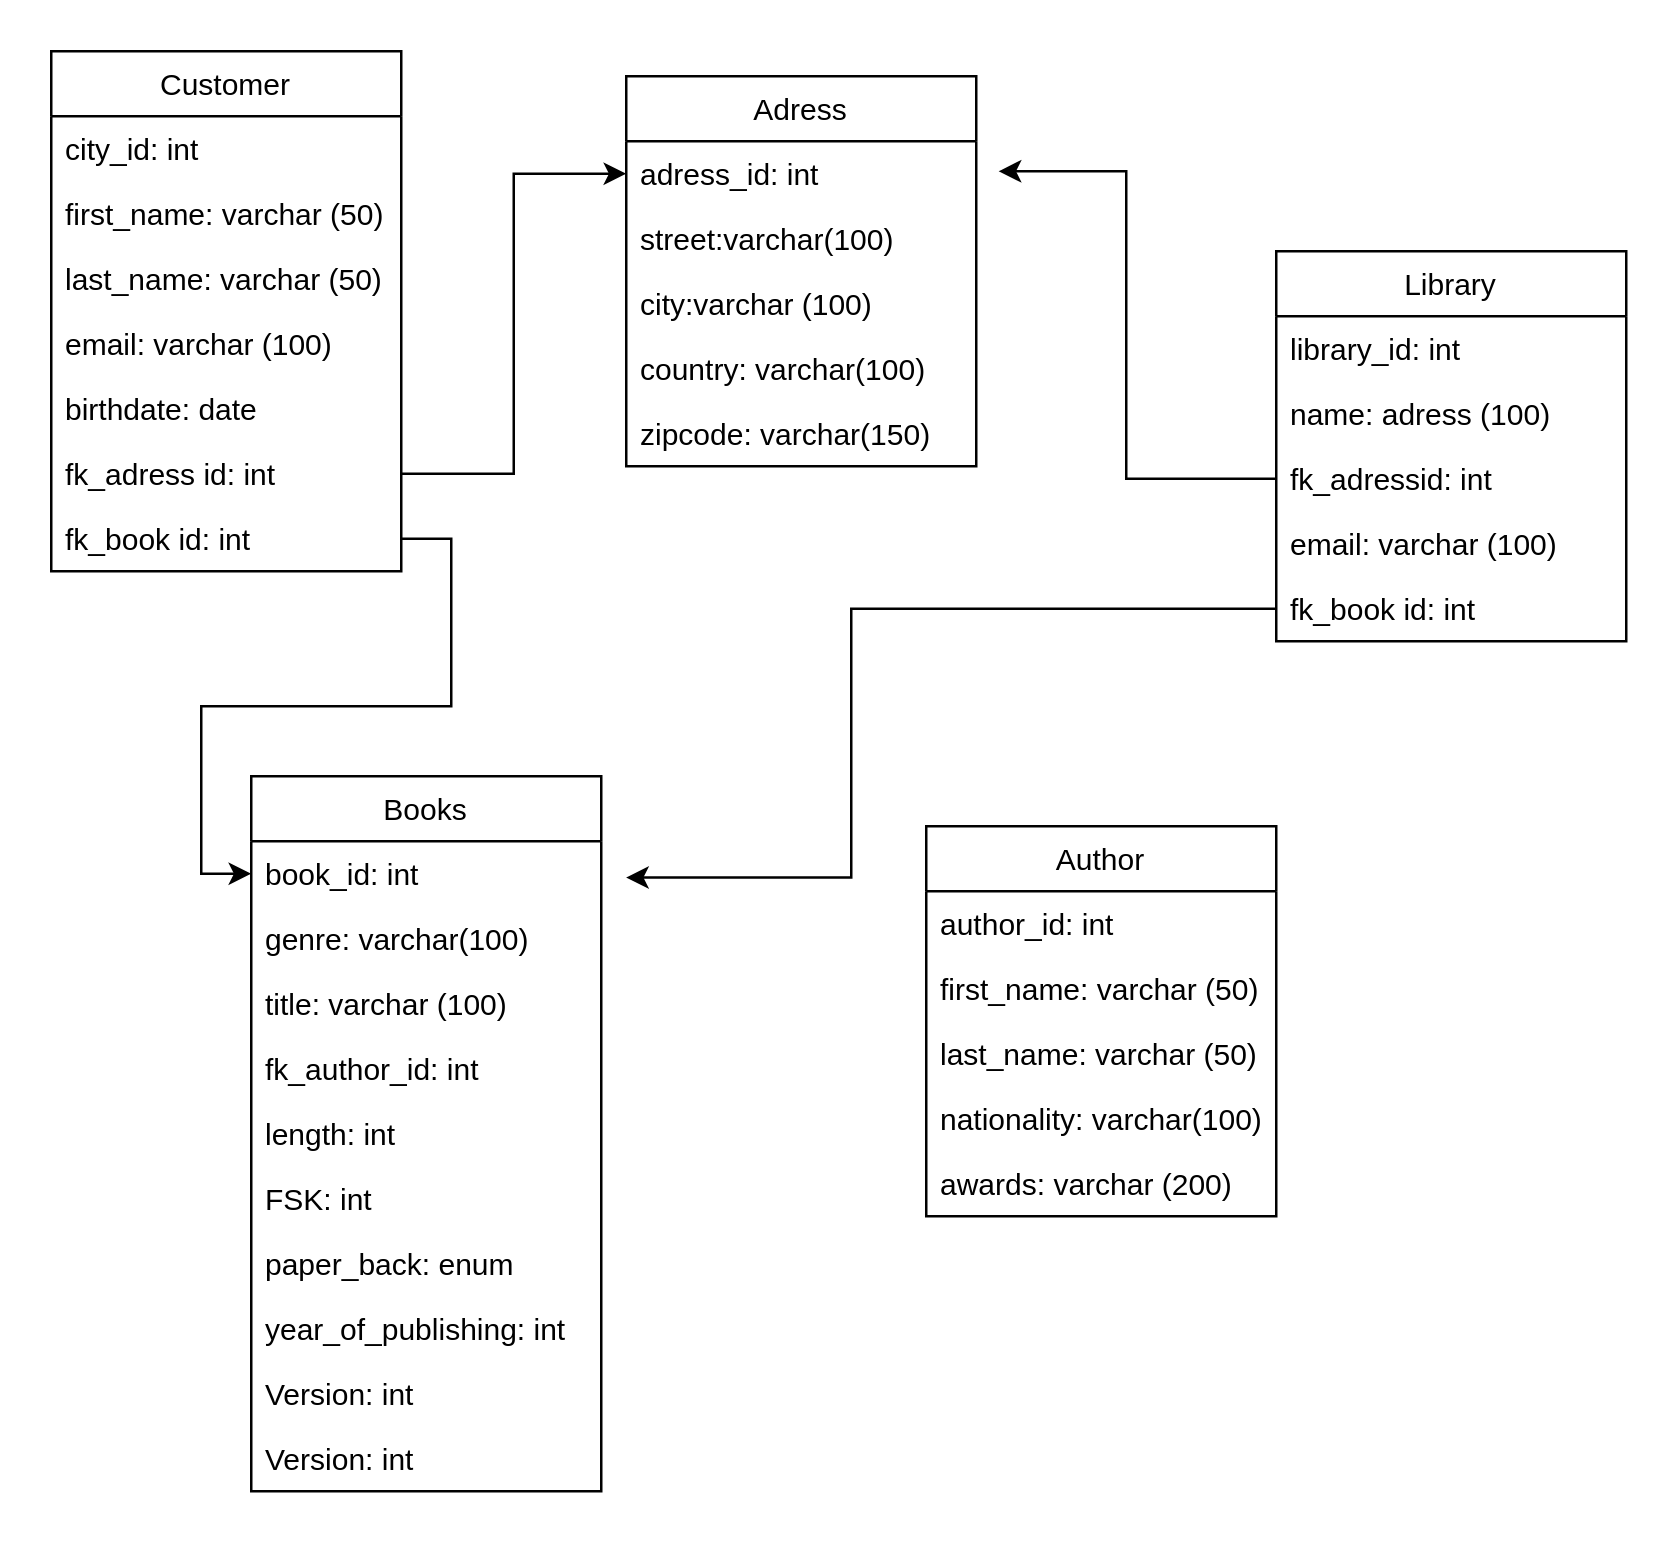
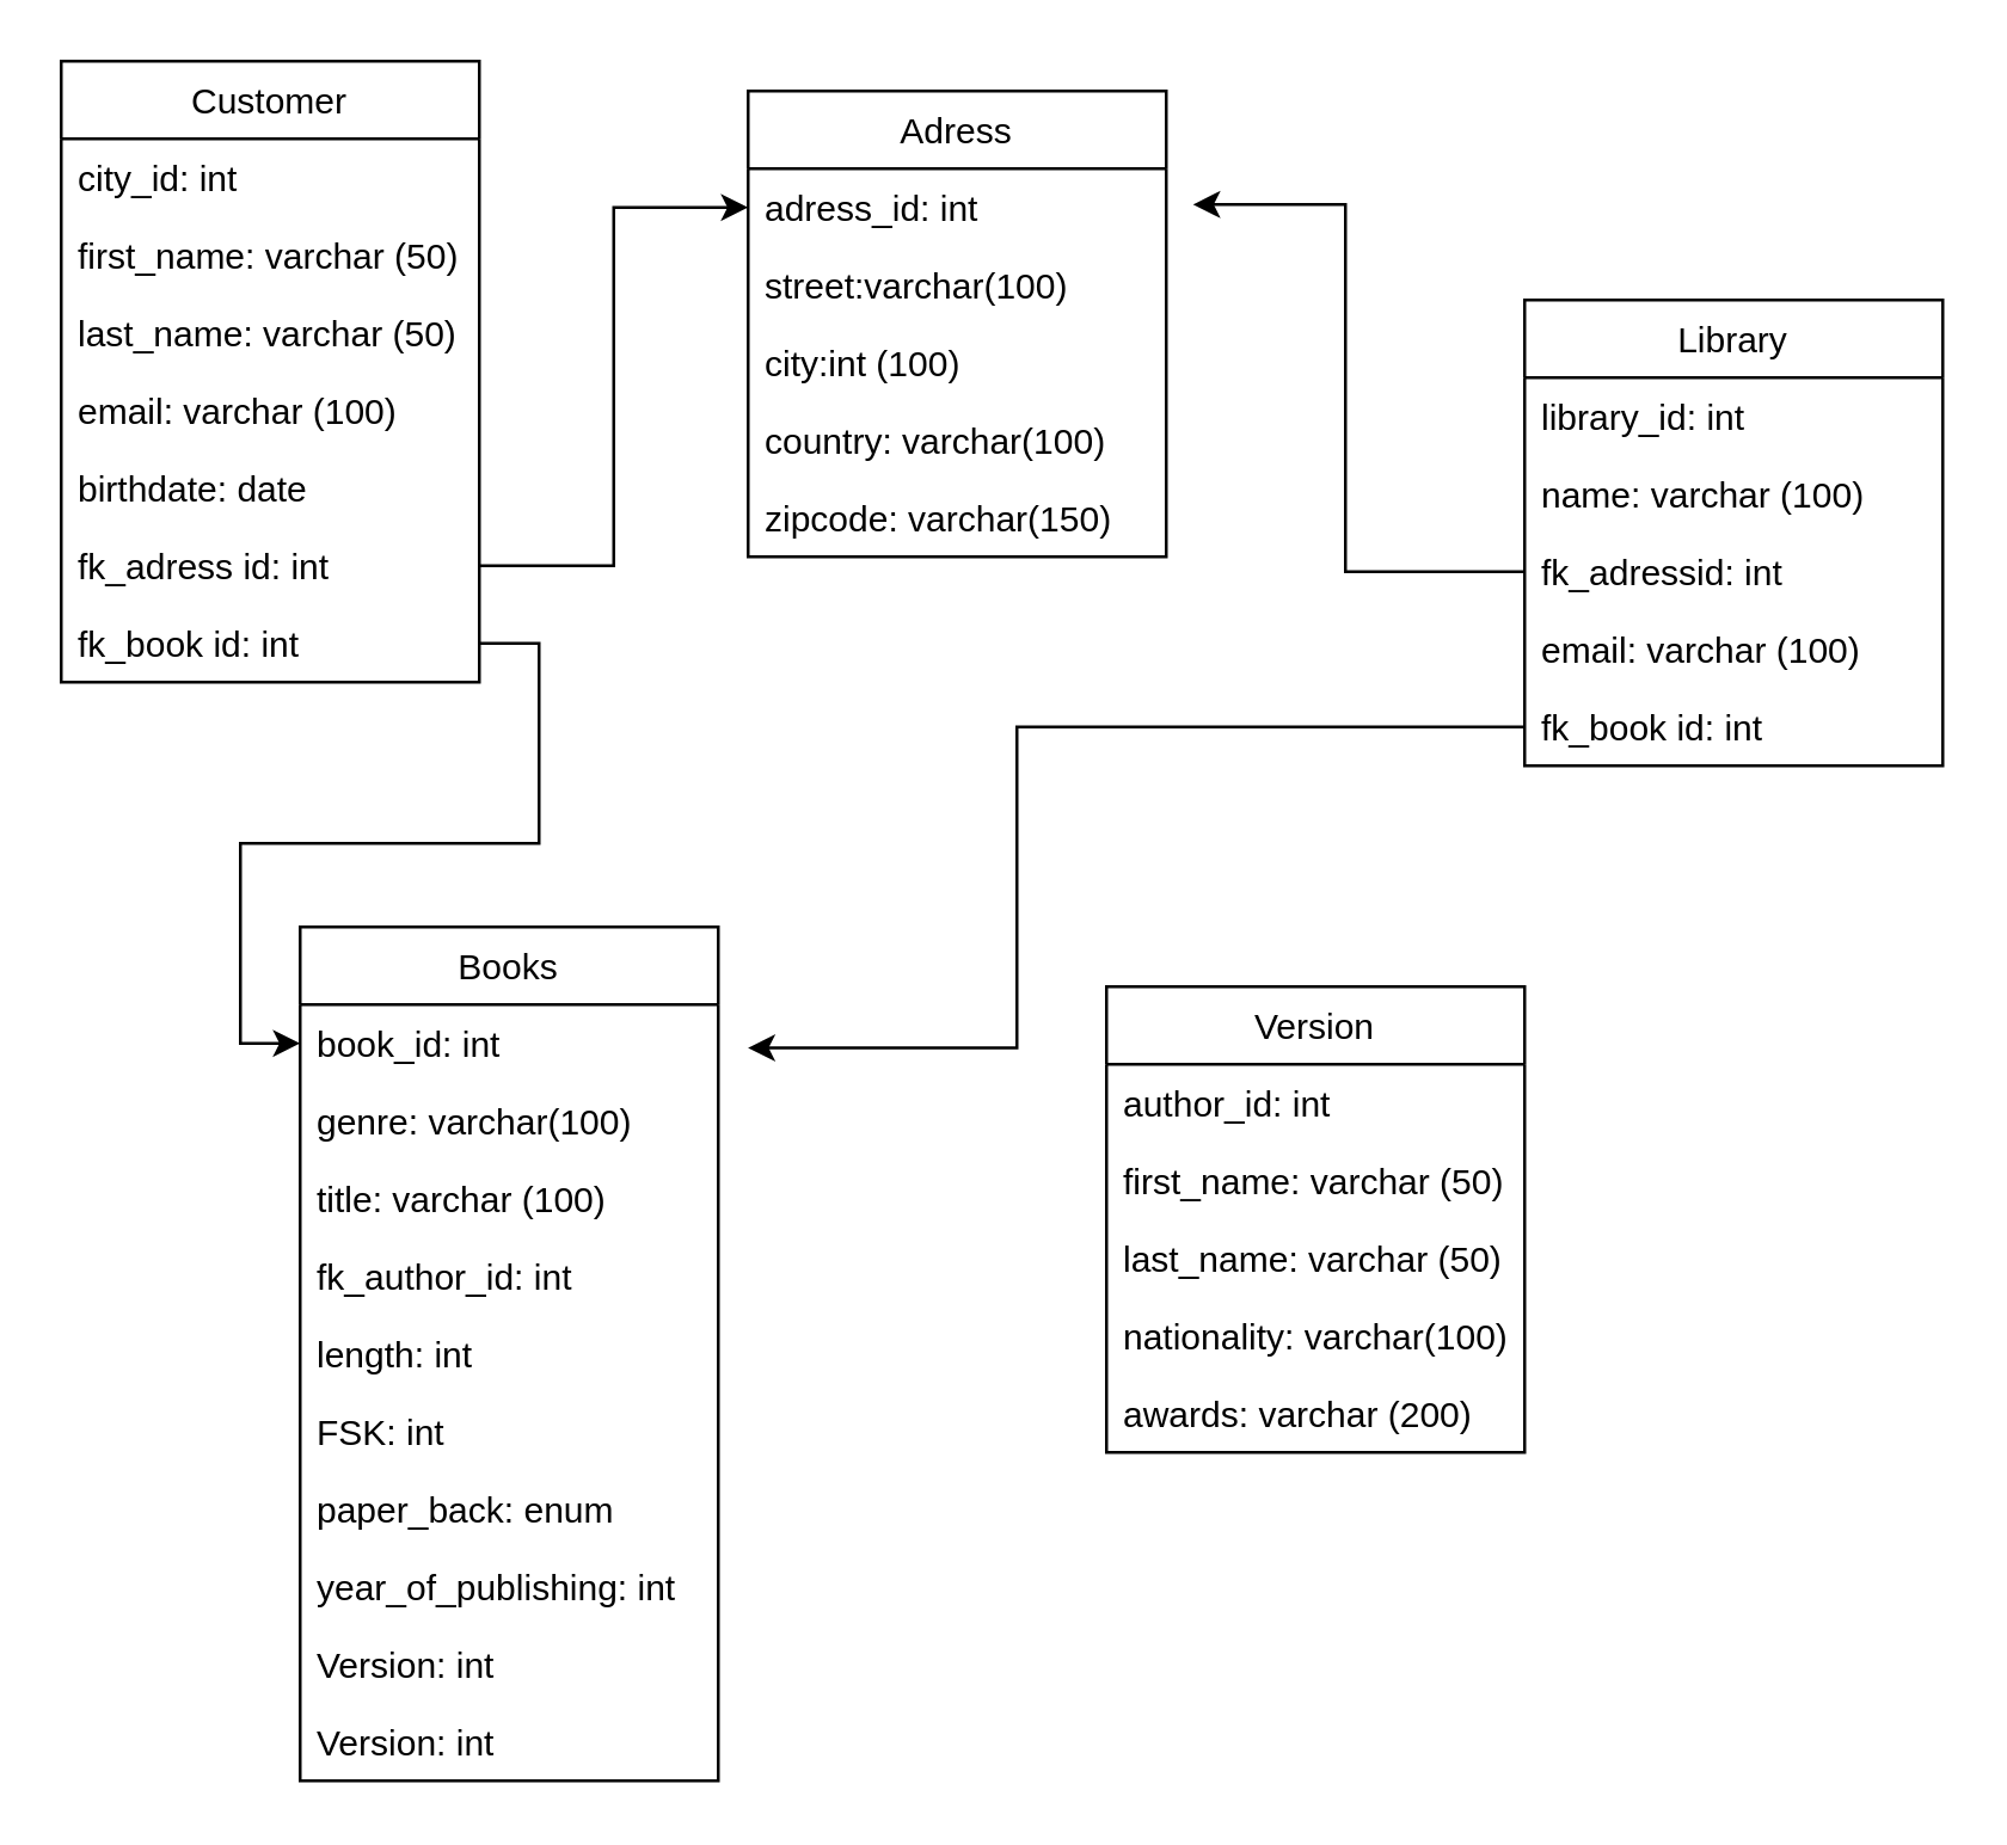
- <mxCell id="13" value="city:varchar (100)" style="text;strokeColor=none;fillColor=none;align=left;verticalAlign=top;spacingLeft=4;spacingRight=4;overflow=hidden;rotatable=0;points=[[0,0.5],[1,0.5]];portConstraint=eastwest;" vertex="1" parent="10"><mxGeometry y="78" width="140" height="26" as="geometry" /></mxCell>
+ <mxCell id="13" value="city:int (100)" style="text;strokeColor=none;fillColor=none;align=left;verticalAlign=top;spacingLeft=4;spacingRight=4;overflow=hidden;rotatable=0;points=[[0,0.5],[1,0.5]];portConstraint=eastwest;" vertex="1" parent="10"><mxGeometry y="78" width="140" height="26" as="geometry" /></mxCell>
- <mxCell id="29" value="name: adress (100)&#10;" style="text;strokeColor=none;fillColor=none;align=left;verticalAlign=top;spacingLeft=4;spacingRight=4;overflow=hidden;rotatable=0;points=[[0,0.5],[1,0.5]];portConstraint=eastwest;" vertex="1" parent="27"><mxGeometry y="52" width="140" height="26" as="geometry" /></mxCell>
+ <mxCell id="29" value="name: varchar (100)&#10;" style="text;strokeColor=none;fillColor=none;align=left;verticalAlign=top;spacingLeft=4;spacingRight=4;overflow=hidden;rotatable=0;points=[[0,0.5],[1,0.5]];portConstraint=eastwest;" vertex="1" parent="27"><mxGeometry y="52" width="140" height="26" as="geometry" /></mxCell>
- <mxCell id="33" value="Author" style="swimlane;fontStyle=0;childLayout=stackLayout;horizontal=1;startSize=26;fillColor=none;horizontalStack=0;resizeParent=1;resizeParentMax=0;resizeLast=0;collapsible=1;marginBottom=0;" vertex="1" parent="1"><mxGeometry x="370" y="330" width="140" height="156" as="geometry" /></mxCell>
+ <mxCell id="33" value="Version" style="swimlane;fontStyle=0;childLayout=stackLayout;horizontal=1;startSize=26;fillColor=none;horizontalStack=0;resizeParent=1;resizeParentMax=0;resizeLast=0;collapsible=1;marginBottom=0;" vertex="1" parent="1"><mxGeometry x="370" y="330" width="140" height="156" as="geometry" /></mxCell>
